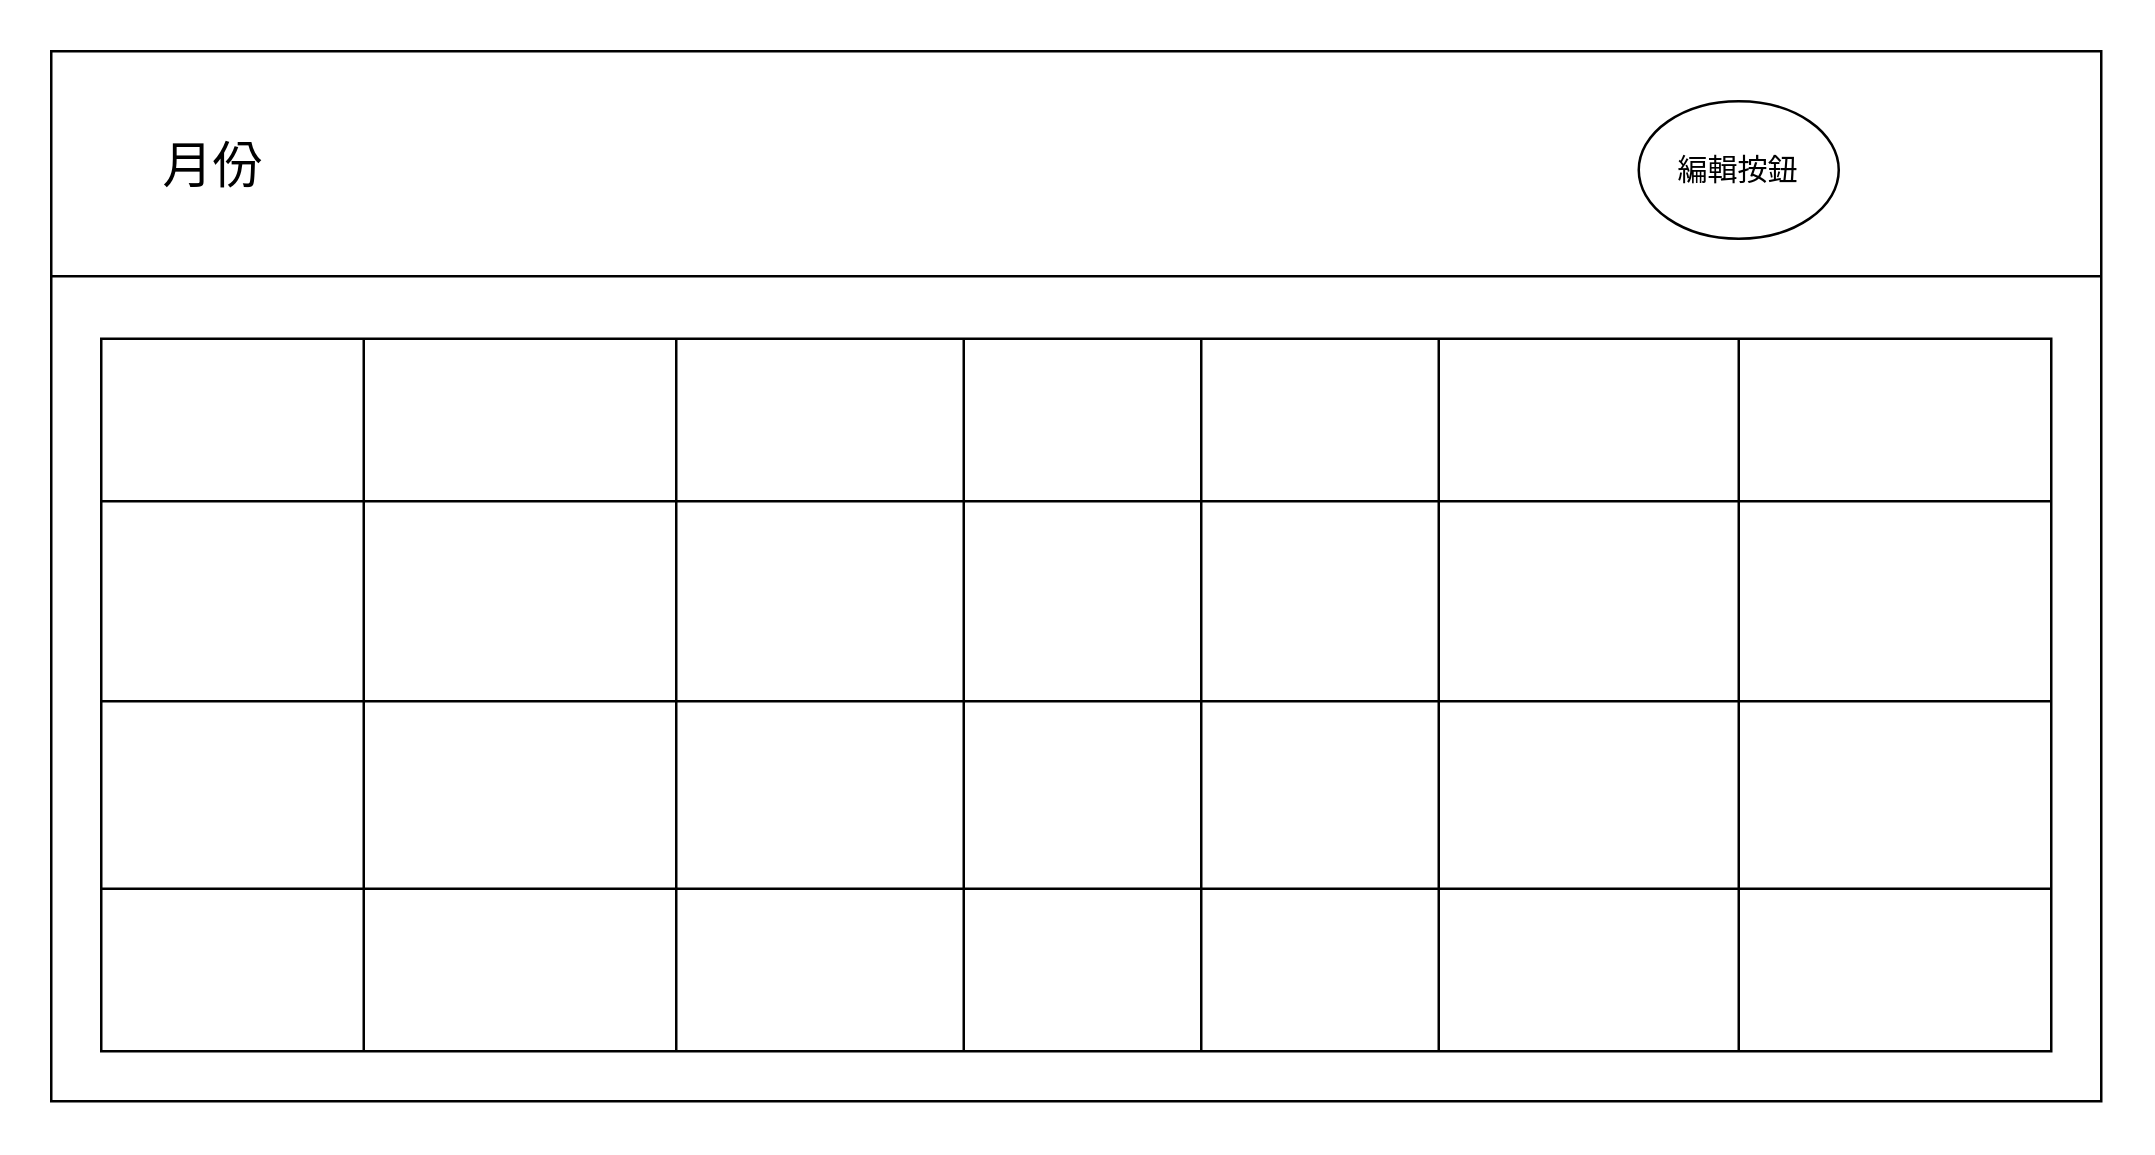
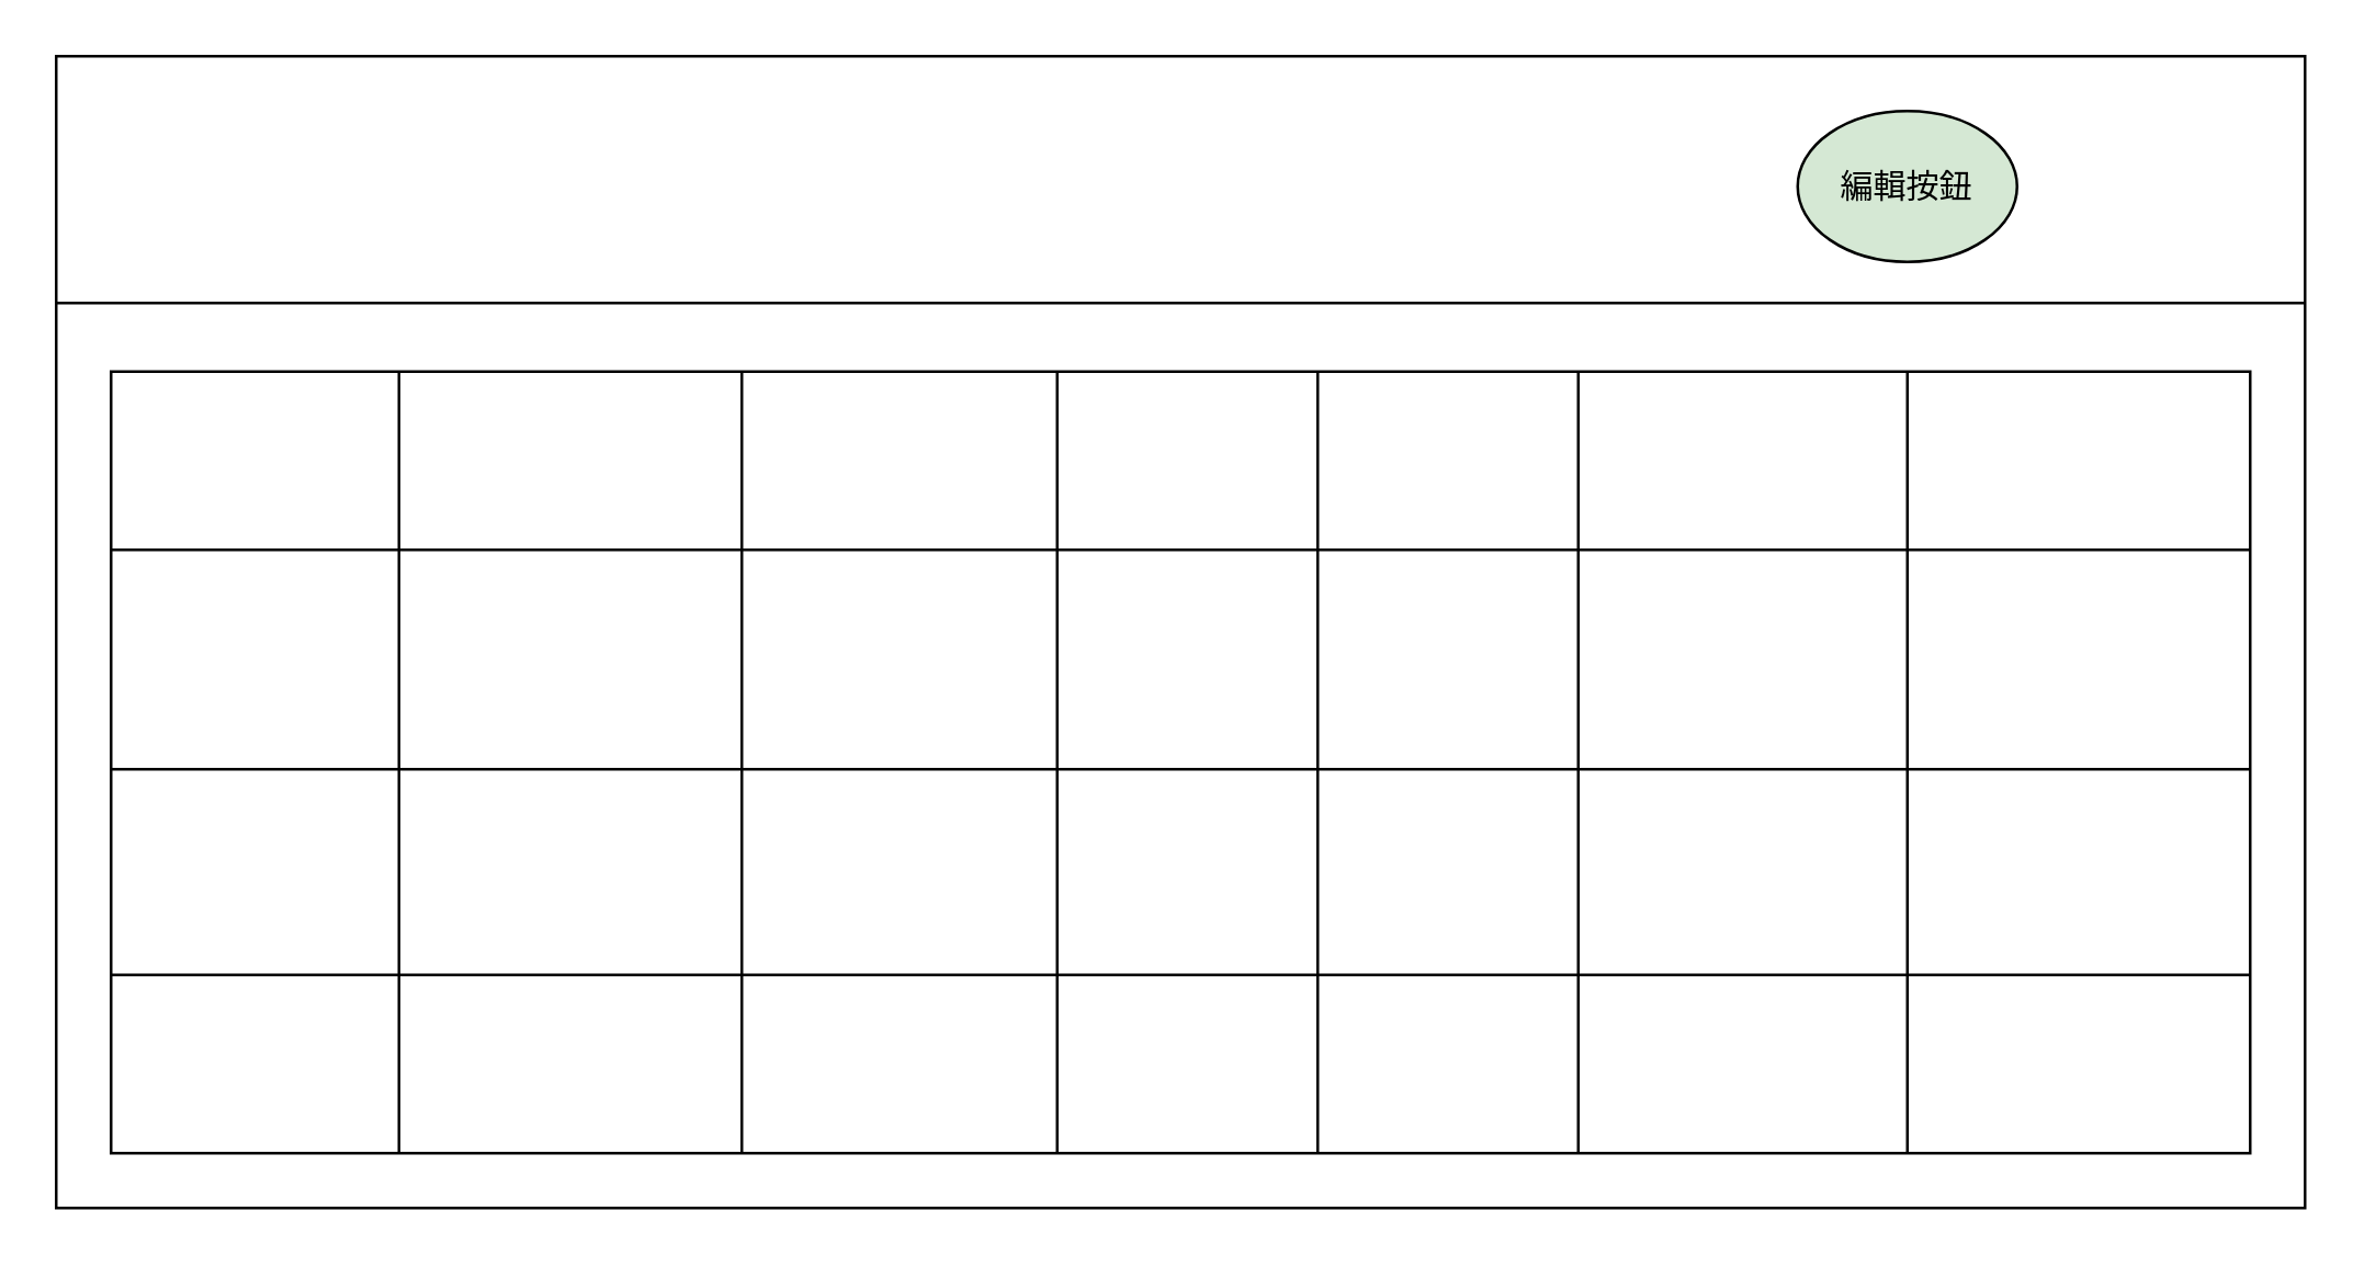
- <mxCell id="4" value="&lt;font style=&quot;font-size: 20px&quot;&gt;月份&lt;/font&gt;" style="text;html=1;strokeColor=none;fillColor=none;align=center;verticalAlign=middle;whiteSpace=wrap;rounded=0;" vertex="1" parent="1"><mxGeometry x="30" y="40" width="110" height="50" as="geometry" /></mxCell>
- <mxCell id="23" value="編輯按鈕" style="ellipse;whiteSpace=wrap;html=1;strokeWidth=1;" vertex="1" parent="1"><mxGeometry x="655" y="40" width="80" height="55" as="geometry" /></mxCell>
+ <mxCell id="23" value="編輯按鈕" style="ellipse;whiteSpace=wrap;html=1;strokeWidth=1;fillColor=#d5e8d4;" vertex="1" parent="1"><mxGeometry x="655" y="40" width="80" height="55" as="geometry" /></mxCell>
